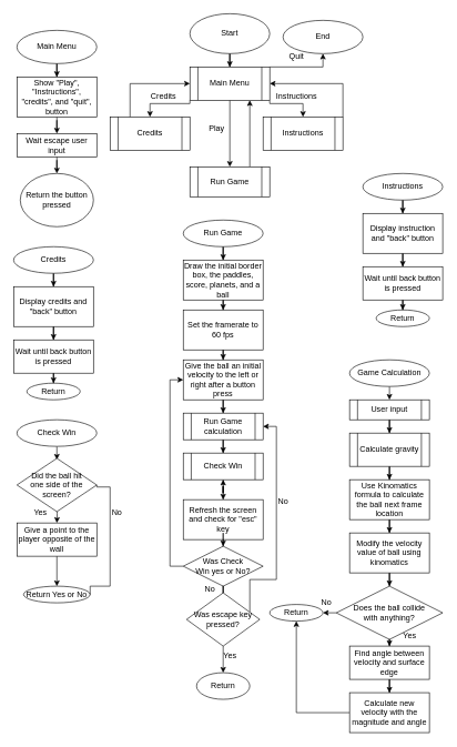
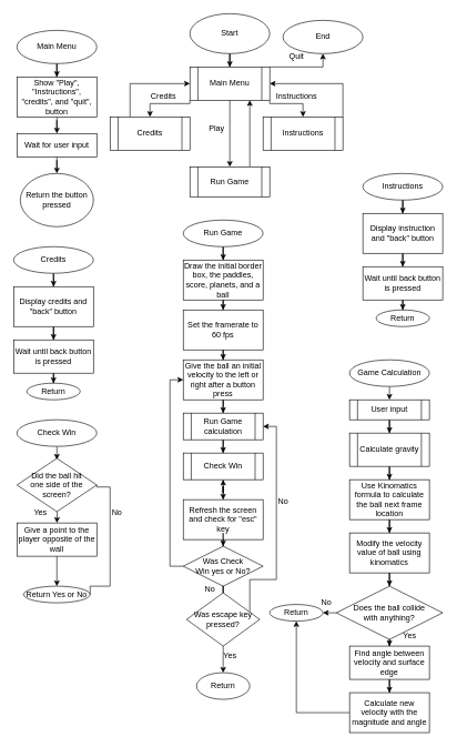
- <mxCell id="14" value="Wait escape user input" style="whiteSpace=wrap;html=1;" vertex="1" parent="1"><mxGeometry x="25" y="200" width="120" height="35" as="geometry" /></mxCell>
+ <mxCell id="14" value="Wait for user input" style="whiteSpace=wrap;html=1;" vertex="1" parent="1"><mxGeometry x="25" y="200" width="120" height="35" as="geometry" /></mxCell>
